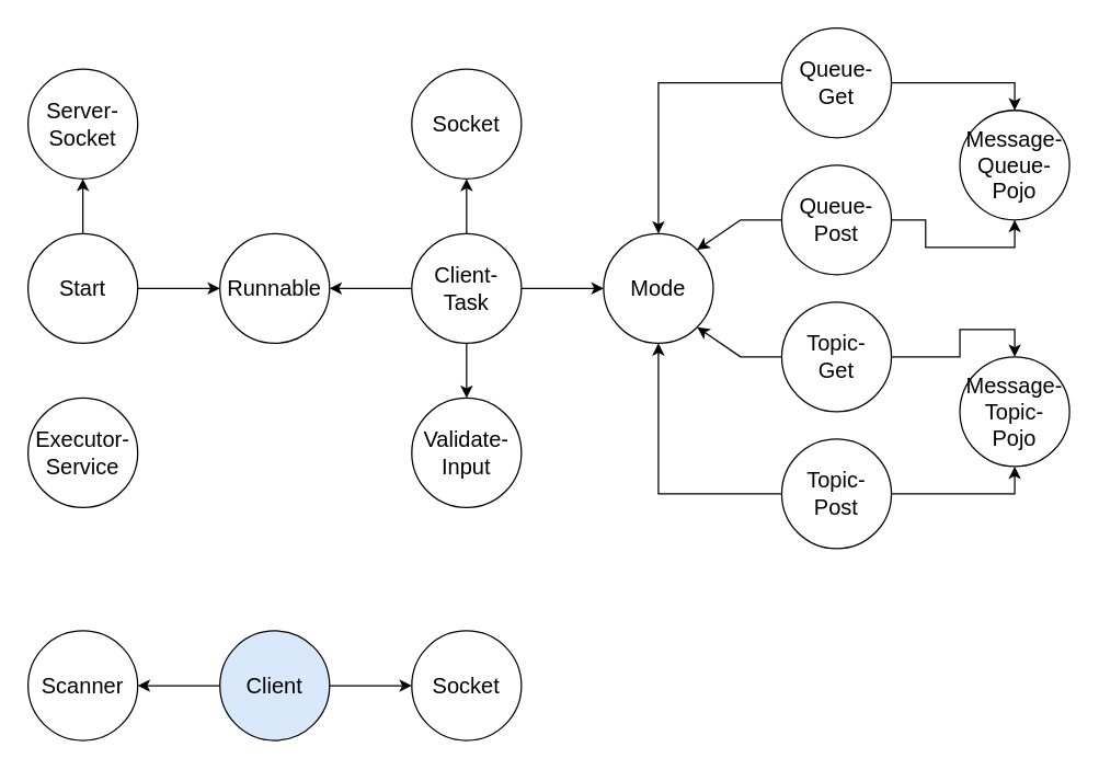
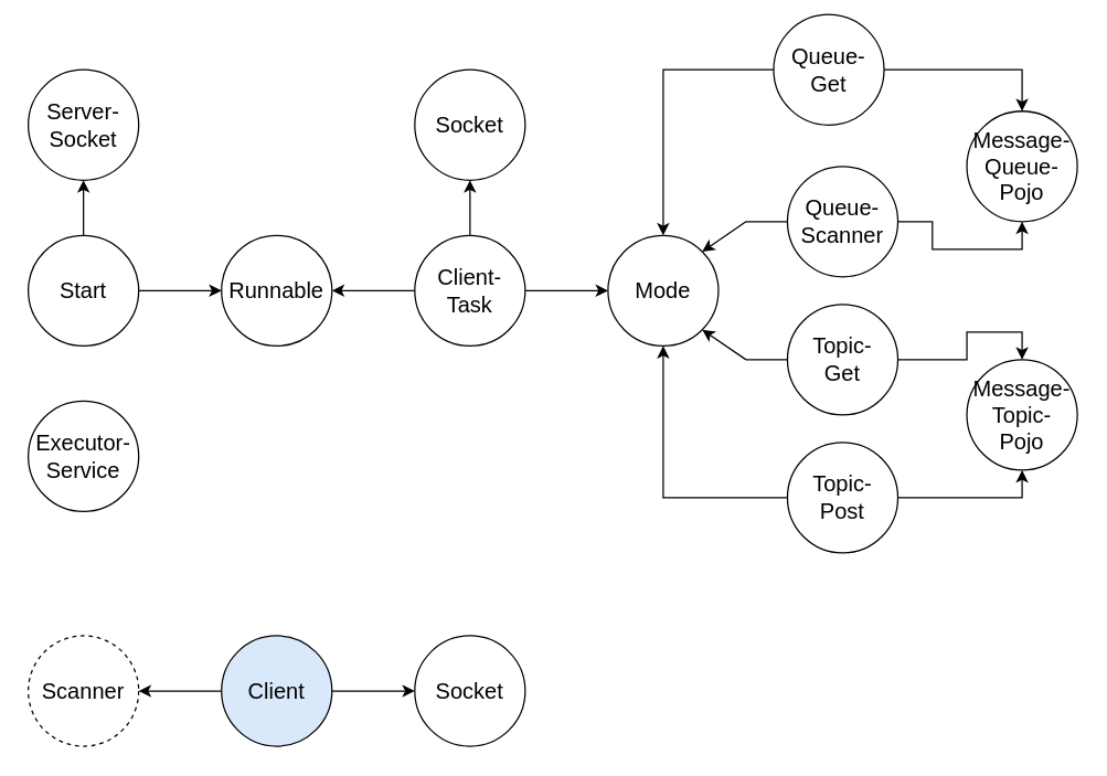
- <mxCell id="18" value="&lt;font size=&quot;3&quot;&gt;Queue-Get&lt;/font&gt;" style="ellipse;whiteSpace=wrap;html=1;aspect=fixed;" vertex="1" parent="1"><mxGeometry x="570" y="20" width="80" height="80" as="geometry" /></mxCell>
+ <mxCell id="18" value="&lt;font size=&quot;3&quot;&gt;Queue-Get&lt;/font&gt;" style="ellipse;whiteSpace=wrap;html=1;aspect=fixed;" vertex="1" parent="1"><mxGeometry x="560" y="10" width="80" height="80" as="geometry" /></mxCell>
- <mxCell id="20" value="&lt;font size=&quot;3&quot;&gt;Queue-Post&lt;/font&gt;" style="ellipse;whiteSpace=wrap;html=1;aspect=fixed;" vertex="1" parent="1"><mxGeometry x="570" y="120" width="80" height="80" as="geometry" /></mxCell>
+ <mxCell id="20" value="&lt;font size=&quot;3&quot;&gt;Queue-Scanner&lt;/font&gt;" style="ellipse;whiteSpace=wrap;html=1;aspect=fixed;" vertex="1" parent="1"><mxGeometry x="570" y="120" width="80" height="80" as="geometry" /></mxCell>
- <mxCell id="9" style="edgeStyle=orthogonalEdgeStyle;rounded=0;orthogonalLoop=1;jettySize=auto;html=1;" edge="1" parent="1" source="12" target="14"><mxGeometry relative="1" as="geometry" /></mxCell>
- <mxCell id="14" value="&lt;font size=&quot;3&quot;&gt;Validate-Input&lt;/font&gt;" style="ellipse;whiteSpace=wrap;html=1;aspect=fixed;" vertex="1" parent="1"><mxGeometry x="300" y="290" width="80" height="80" as="geometry" /></mxCell>
- <mxCell id="35" value="&lt;font size=&quot;3&quot;&gt;Scanner&lt;/font&gt;" style="ellipse;whiteSpace=wrap;html=1;aspect=fixed;" vertex="1" parent="1"><mxGeometry x="20" y="460" width="80" height="80" as="geometry" /></mxCell>
+ <mxCell id="35" value="&lt;font size=&quot;3&quot;&gt;Scanner&lt;/font&gt;" style="ellipse;whiteSpace=wrap;html=1;aspect=fixed;dashed=1;" vertex="1" parent="1"><mxGeometry x="20" y="460" width="80" height="80" as="geometry" /></mxCell>
